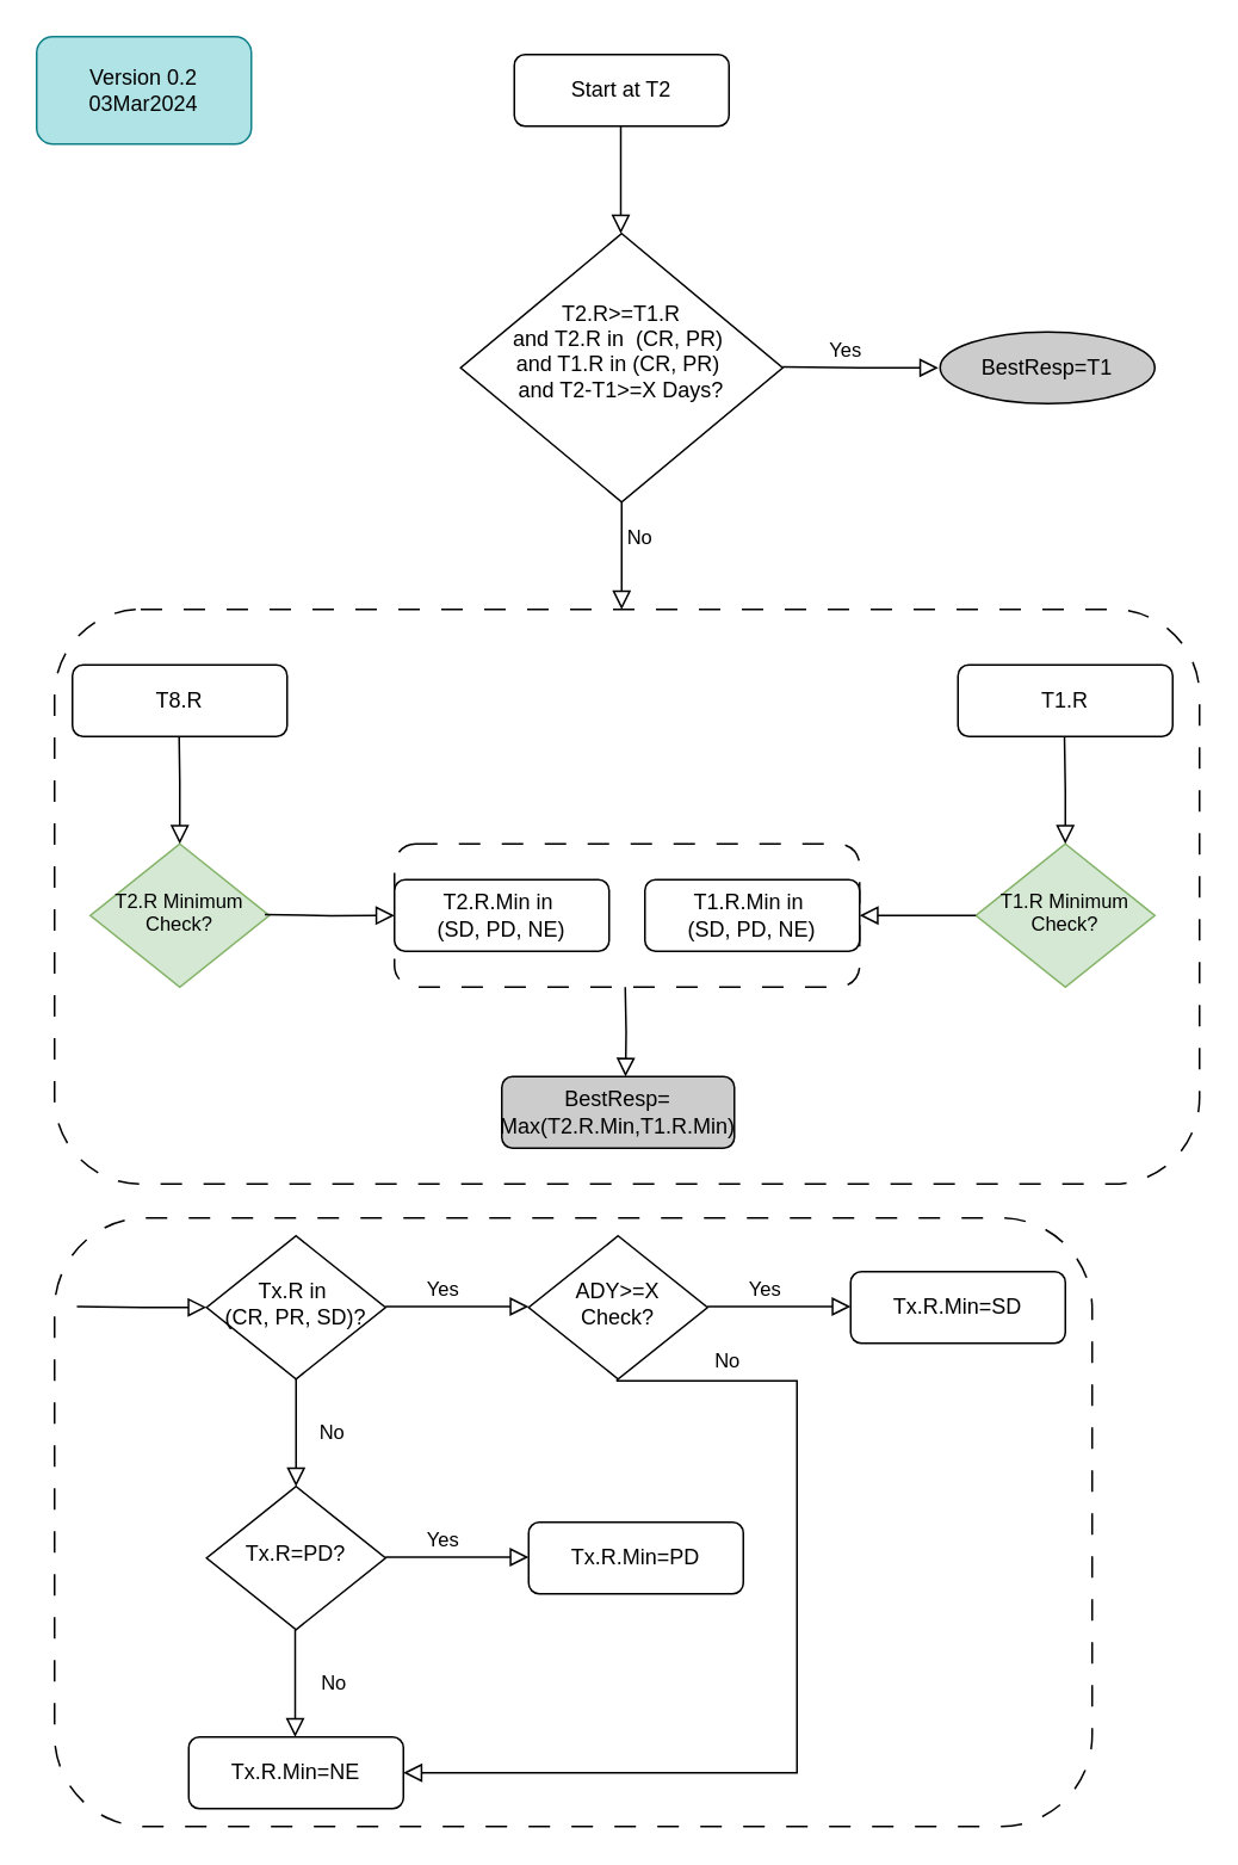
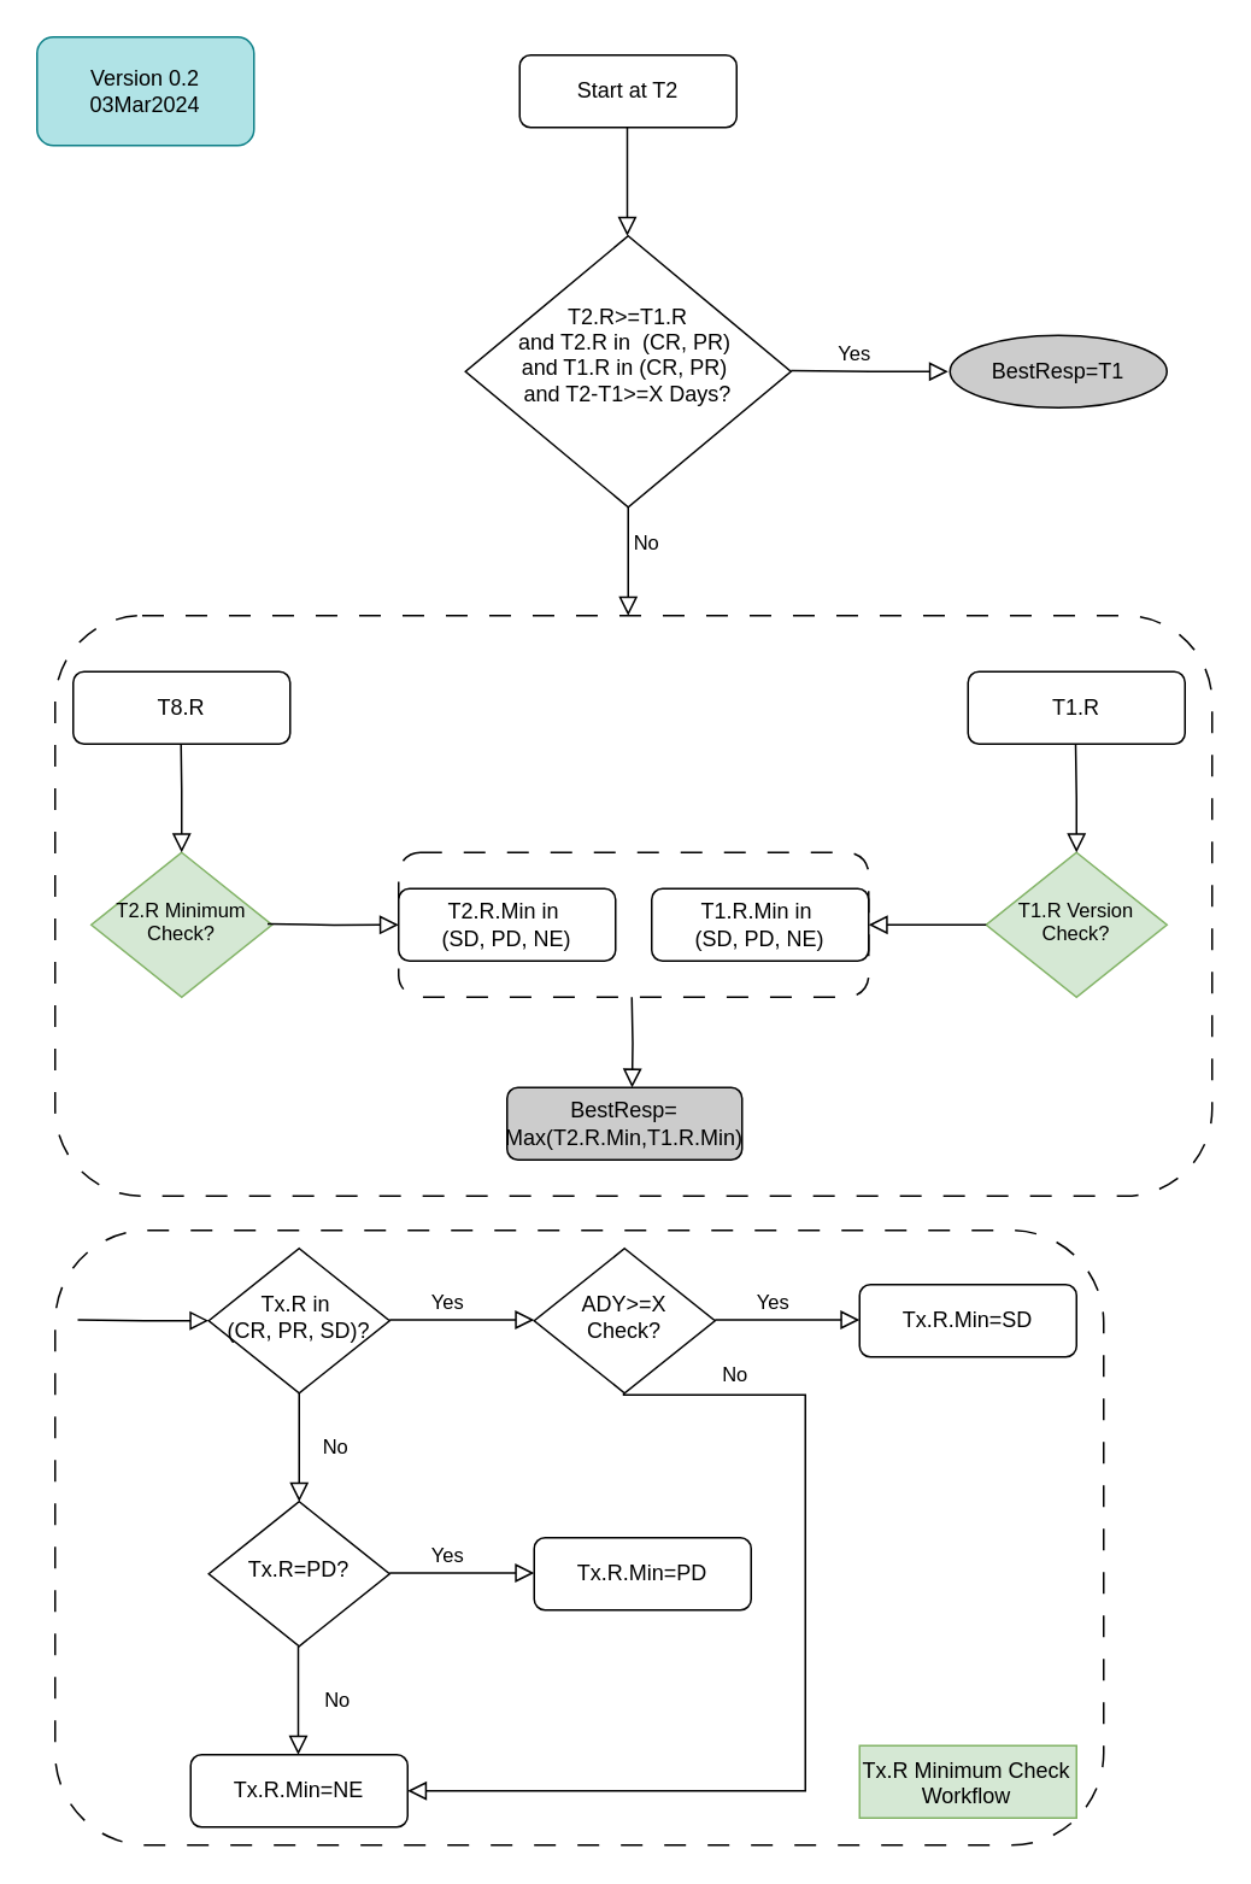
- <mxCell id="10" value="&lt;font style=&quot;font-size: 11px;&quot;&gt;T1.R Minimum&lt;/font&gt;&lt;div style=&quot;font-size: 11px;&quot;&gt;&lt;font style=&quot;font-size: 11px;&quot;&gt;Check?&lt;/font&gt;&lt;/div&gt;" style="rhombus;whiteSpace=wrap;html=1;shadow=0;fontFamily=Helvetica;fontSize=12;align=center;strokeWidth=1;spacing=6;spacingTop=-4;fillColor=#d5e8d4;strokeColor=#82b366;" parent="3" vertex="1"><mxGeometry x="515" y="441" width="100" height="80" as="geometry" /></mxCell>
+ <mxCell id="10" value="&lt;font style=&quot;font-size: 11px;&quot;&gt;T1.R Version&lt;/font&gt;&lt;div style=&quot;font-size: 11px;&quot;&gt;&lt;font style=&quot;font-size: 11px;&quot;&gt;Check?&lt;/font&gt;&lt;/div&gt;" style="rhombus;whiteSpace=wrap;html=1;shadow=0;fontFamily=Helvetica;fontSize=12;align=center;strokeWidth=1;spacing=6;spacingTop=-4;fillColor=#d5e8d4;strokeColor=#82b366;" parent="3" vertex="1"><mxGeometry x="515" y="441" width="100" height="80" as="geometry" /></mxCell>
+ <mxCell id="39" value="&lt;div style=&quot;text-align: center;&quot;&gt;&lt;span style=&quot;background-color: initial;&quot;&gt;Tx.R Minimum Check&lt;/span&gt;&lt;/div&gt;&lt;div style=&quot;text-align: center;&quot;&gt;&lt;span style=&quot;background-color: initial;&quot;&gt;Workflow&lt;/span&gt;&lt;/div&gt;" style="text;whiteSpace=wrap;html=1;fillColor=#d5e8d4;strokeColor=#82b366;container=0;" parent="1" vertex="1"><mxGeometry x="475" y="965" width="120" height="40" as="geometry" /></mxCell>
